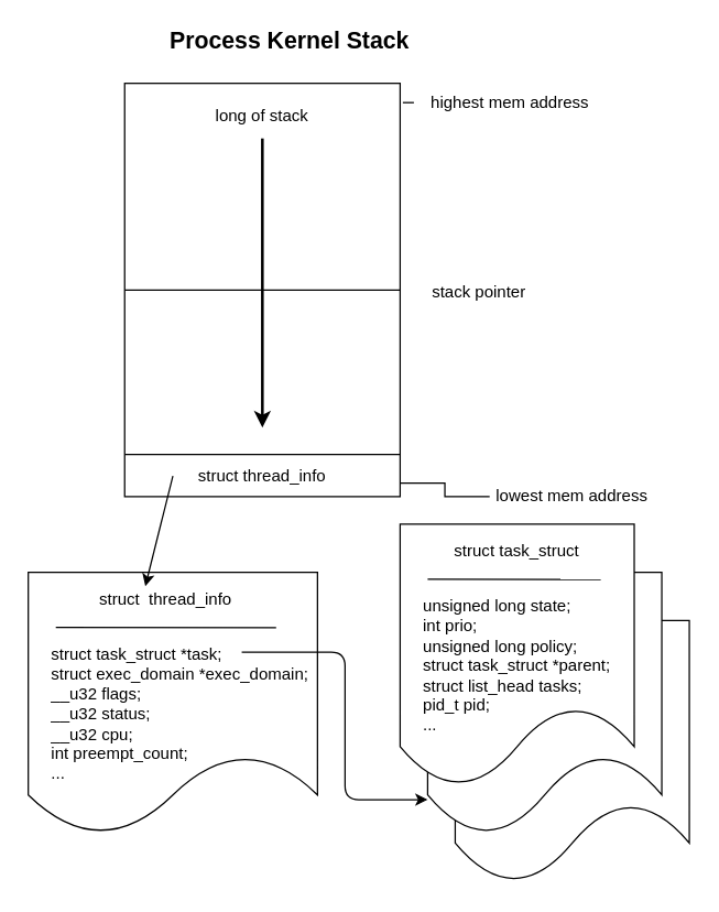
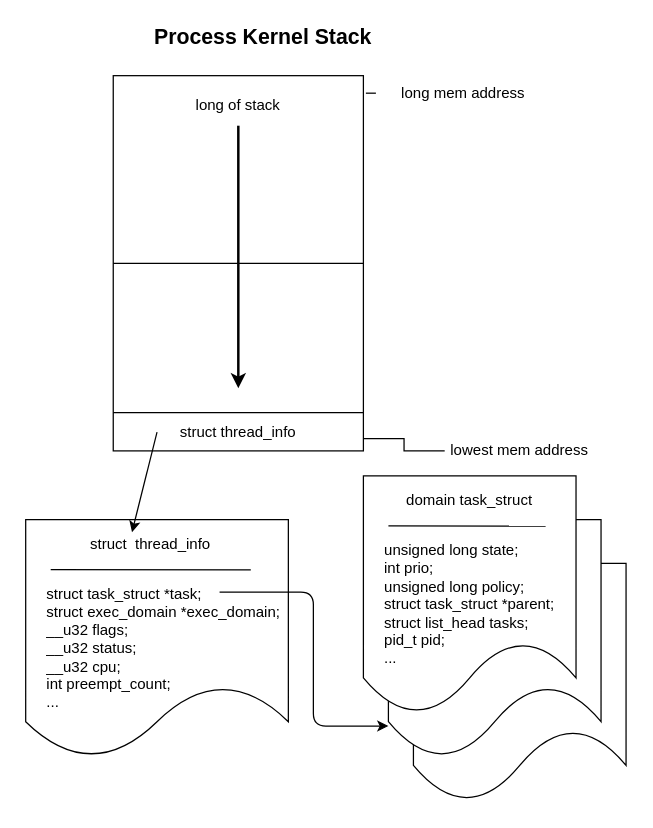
- <mxCell id="7" value="highest mem address" style="text;html=1;strokeColor=none;fillColor=none;align=center;verticalAlign=middle;whiteSpace=wrap;rounded=0;" vertex="1" parent="1"><mxGeometry x="300" y="64" width="140" height="20" as="geometry" /></mxCell>
+ <mxCell id="7" value="long mem address" style="text;html=1;strokeColor=none;fillColor=none;align=center;verticalAlign=middle;whiteSpace=wrap;rounded=0;" vertex="1" parent="1"><mxGeometry x="300" y="64" width="140" height="20" as="geometry" /></mxCell>
- <mxCell id="10" value="stack pointer" style="text;html=1;strokeColor=none;fillColor=none;align=center;verticalAlign=middle;whiteSpace=wrap;rounded=0;" vertex="1" parent="1"><mxGeometry x="300" y="202" width="95" height="20" as="geometry" /></mxCell>
- <mxCell id="21" value="struct task_struct " style="text;html=1;strokeColor=none;fillColor=none;align=center;verticalAlign=middle;whiteSpace=wrap;rounded=0;" vertex="1" parent="1"><mxGeometry x="315" y="390" width="120" height="20" as="geometry" /></mxCell>
+ <mxCell id="21" value="domain task_struct " style="text;html=1;strokeColor=none;fillColor=none;align=center;verticalAlign=middle;whiteSpace=wrap;rounded=0;" vertex="1" parent="1"><mxGeometry x="315" y="390" width="120" height="20" as="geometry" /></mxCell>
